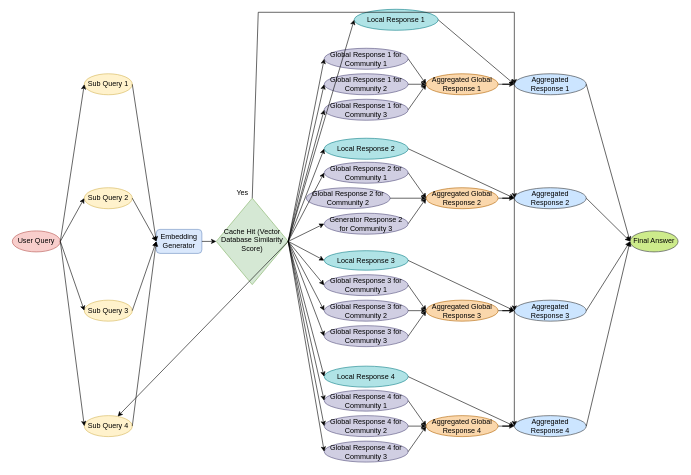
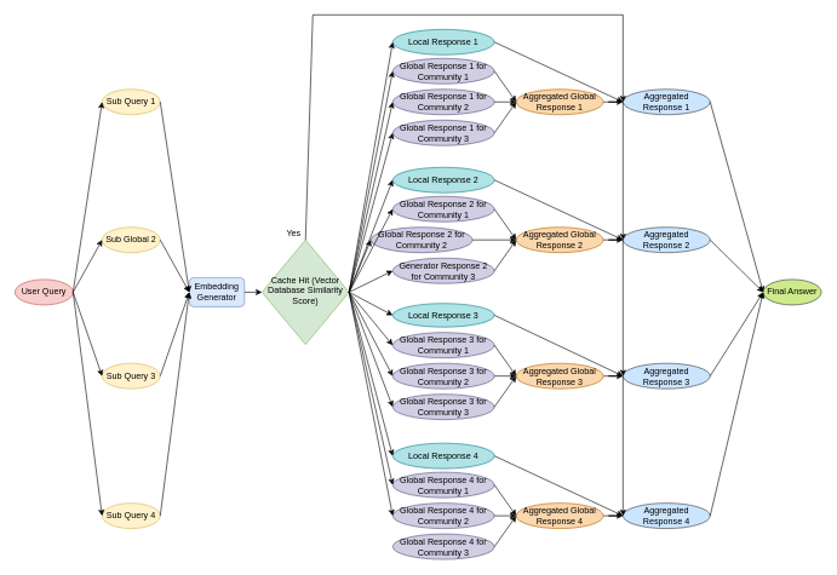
- <mxCell id="45" value="Local Response 1" style="ellipse;whiteSpace=wrap;html=1;fillColor=#b0e3e6;strokeColor=#0e8088;" parent="1" vertex="1"><mxGeometry x="590" y="15" width="140" height="35" as="geometry" /></mxCell>
+ <mxCell id="45" value="Local Response 1" style="ellipse;whiteSpace=wrap;html=1;fillColor=#b0e3e6;strokeColor=#0e8088;" parent="1" vertex="1"><mxGeometry x="540" y="40" width="140" height="35" as="geometry" /></mxCell>
- <mxCell id="4" value="Sub Query 2" style="ellipse;whiteSpace=wrap;html=1;fillColor=#fff2cc;strokeColor=#d6b656;" parent="1" vertex="1"><mxGeometry x="140" y="312.5" width="80" height="35" as="geometry" /></mxCell>
+ <mxCell id="4" value="Sub Global 2" style="ellipse;whiteSpace=wrap;html=1;fillColor=#fff2cc;strokeColor=#d6b656;" parent="1" vertex="1"><mxGeometry x="140" y="312.5" width="80" height="35" as="geometry" /></mxCell>
- <mxCell id="77" value="" style="endArrow=classic;html=1;rounded=0;exitX=1;exitY=0.5;exitDx=0;exitDy=0;" parent="1" source="11" target="6" edge="1"><mxGeometry width="50" height="50" relative="1" as="geometry"><mxPoint x="490" y="400" as="sourcePoint" /><mxPoint x="550" y="298" as="targetPoint" /></mxGeometry></mxCell>
+ <mxCell id="77" value="" style="endArrow=classic;html=1;rounded=0;exitX=1;exitY=0.5;exitDx=0;exitDy=0;entryX=0;entryY=0.5;entryDx=0;entryDy=0;" parent="1" source="11" target="20" edge="1"><mxGeometry width="50" height="50" relative="1" as="geometry"><mxPoint x="490" y="400" as="sourcePoint" /><mxPoint x="550" y="298" as="targetPoint" /></mxGeometry></mxCell>
- <mxCell id="86" value="" style="endArrow=classic;html=1;rounded=0;entryX=0;entryY=0.5;entryDx=0;entryDy=0;exitX=1;exitY=0.5;exitDx=0;exitDy=0;" parent="1" source="11" target="39" edge="1"><mxGeometry width="50" height="50" relative="1" as="geometry"><mxPoint x="500" y="410" as="sourcePoint" /><mxPoint x="560" y="688" as="targetPoint" /></mxGeometry></mxCell>
